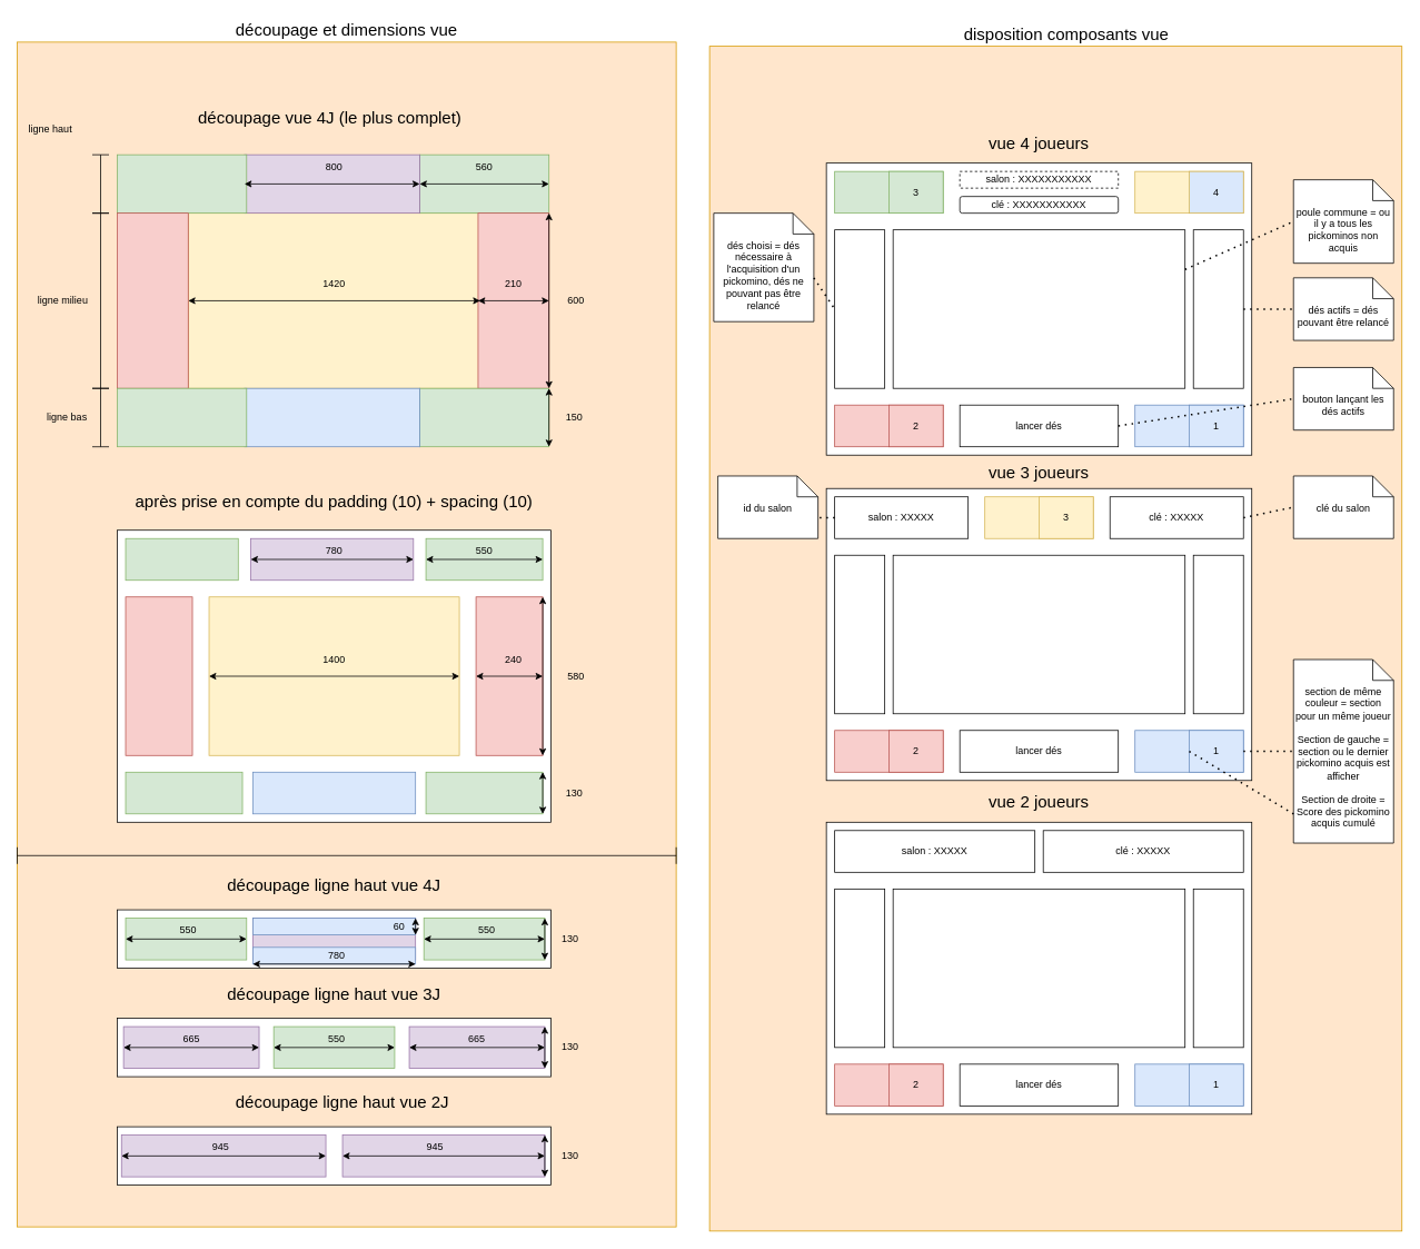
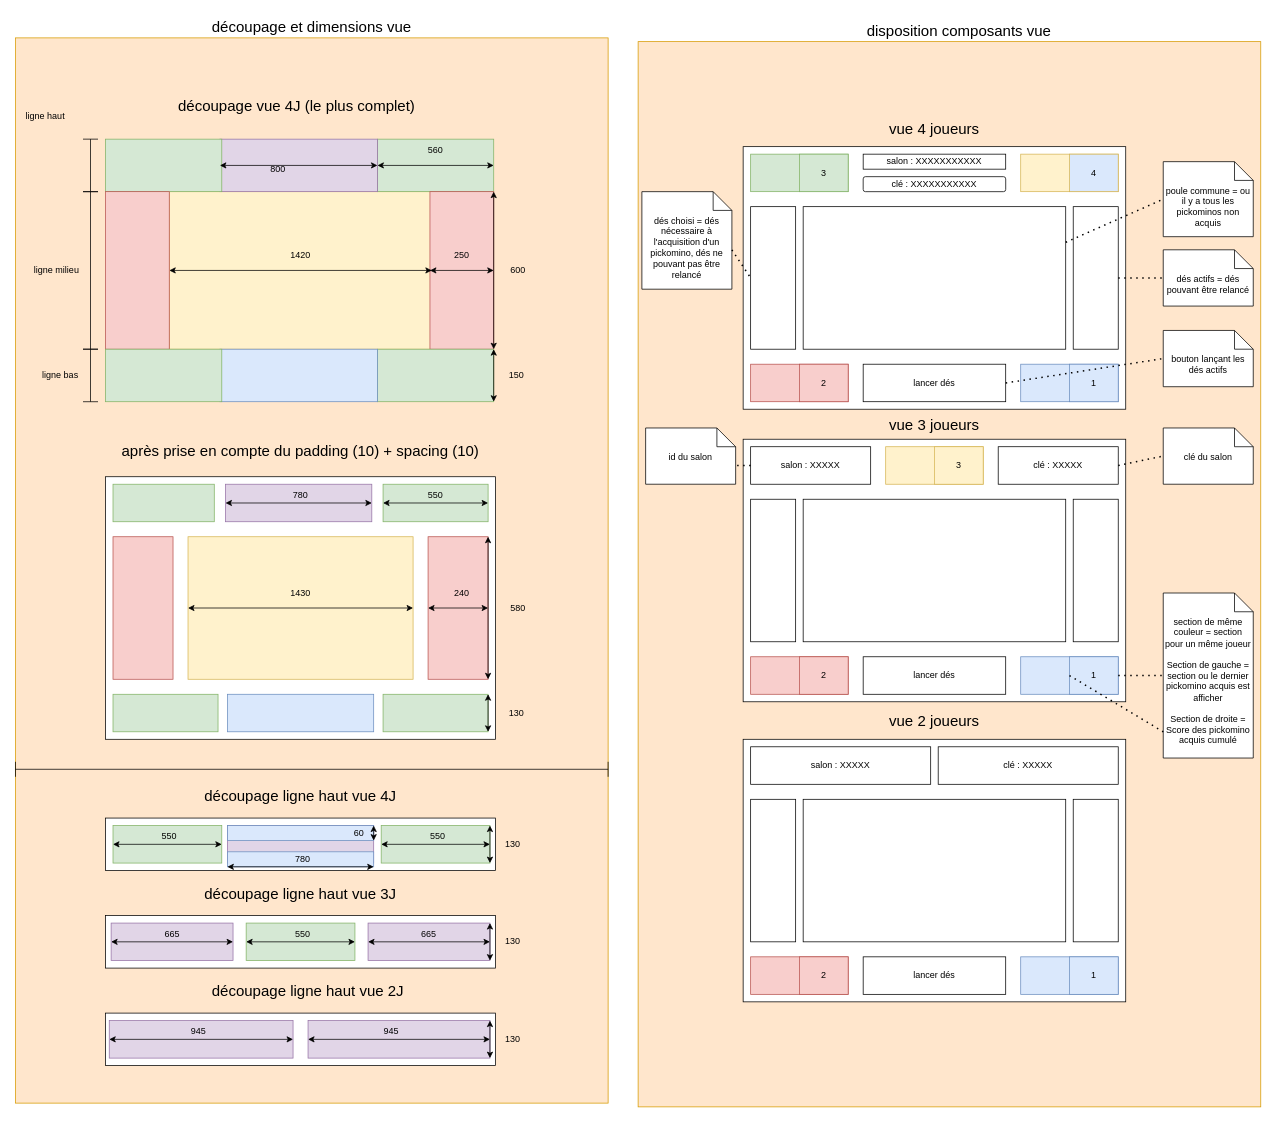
- <mxCell id="63" value="800" style="text;html=1;strokeColor=none;fillColor=none;align=center;verticalAlign=middle;whiteSpace=wrap;rounded=0;" vertex="1" parent="1"><mxGeometry x="370" y="185" width="60" height="30" as="geometry" /></mxCell>
+ <mxCell id="63" value="800" style="text;html=1;strokeColor=none;fillColor=none;align=center;verticalAlign=middle;whiteSpace=wrap;rounded=0;" vertex="1" parent="1"><mxGeometry x="340" y="210" width="60" height="30" as="geometry" /></mxCell>
- <mxCell id="50" value="salon : XXXXXXXXXXX" style="rounded=0;whiteSpace=wrap;html=1;dashed=1;" parent="1" vertex="1"><mxGeometry x="1150" y="205" width="190" height="20" as="geometry" /></mxCell>
+ <mxCell id="50" value="salon : XXXXXXXXXXX" style="rounded=0;whiteSpace=wrap;html=1;" parent="1" vertex="1"><mxGeometry x="1150" y="205" width="190" height="20" as="geometry" /></mxCell>
- <mxCell id="65" value="210" style="text;html=1;strokeColor=none;fillColor=none;align=center;verticalAlign=middle;whiteSpace=wrap;rounded=0;" vertex="1" parent="1"><mxGeometry x="585" y="325" width="60" height="30" as="geometry" /></mxCell>
+ <mxCell id="65" value="250" style="text;html=1;strokeColor=none;fillColor=none;align=center;verticalAlign=middle;whiteSpace=wrap;rounded=0;" vertex="1" parent="1"><mxGeometry x="585" y="325" width="60" height="30" as="geometry" /></mxCell>
- <mxCell id="91" value="1400" style="text;html=1;strokeColor=none;fillColor=none;align=center;verticalAlign=middle;whiteSpace=wrap;rounded=0;" vertex="1" parent="1"><mxGeometry x="370" y="775" width="60" height="30" as="geometry" /></mxCell>
+ <mxCell id="91" value="1430" style="text;html=1;strokeColor=none;fillColor=none;align=center;verticalAlign=middle;whiteSpace=wrap;rounded=0;" vertex="1" parent="1"><mxGeometry x="370" y="775" width="60" height="30" as="geometry" /></mxCell>
